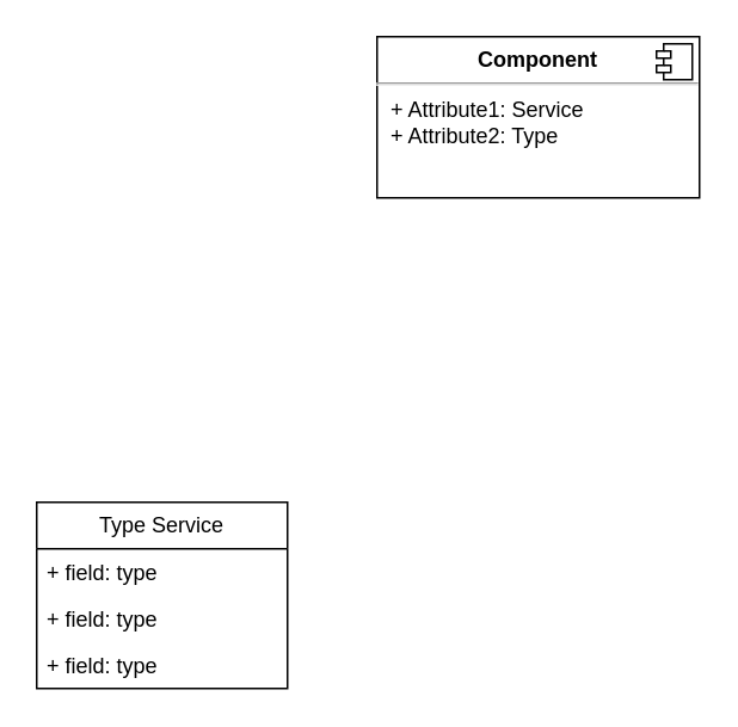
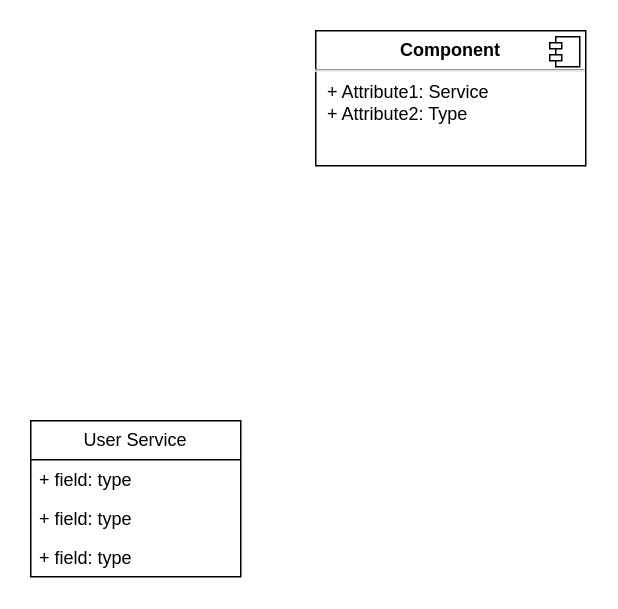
- <mxCell id="2" value="Type Service" style="swimlane;fontStyle=0;childLayout=stackLayout;horizontal=1;startSize=26;fillColor=none;horizontalStack=0;resizeParent=1;resizeParentMax=0;resizeLast=0;collapsible=1;marginBottom=0;whiteSpace=wrap;html=1;" parent="1" vertex="1"><mxGeometry x="20" y="280" width="140" height="104" as="geometry" /></mxCell>
+ <mxCell id="2" value="User Service" style="swimlane;fontStyle=0;childLayout=stackLayout;horizontal=1;startSize=26;fillColor=none;horizontalStack=0;resizeParent=1;resizeParentMax=0;resizeLast=0;collapsible=1;marginBottom=0;whiteSpace=wrap;html=1;" parent="1" vertex="1"><mxGeometry x="20" y="280" width="140" height="104" as="geometry" /></mxCell>
